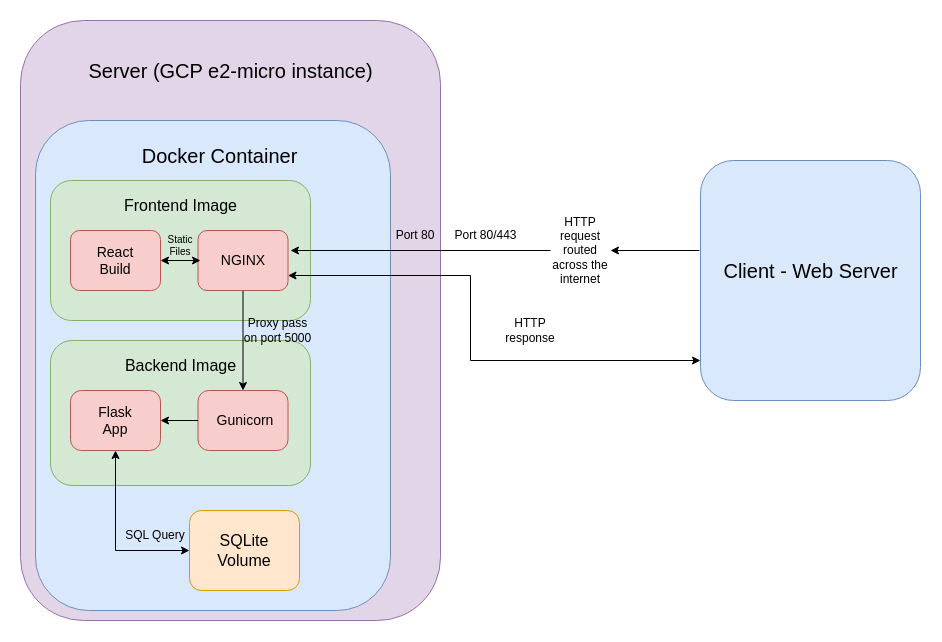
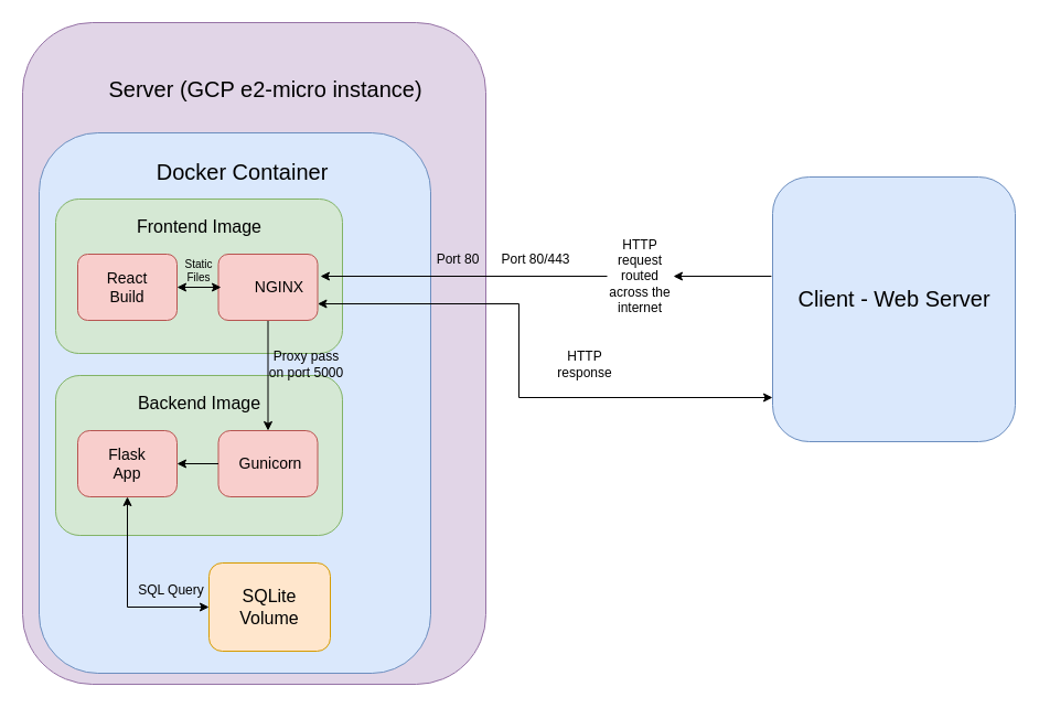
- <mxCell id="5" value="Server (GCP e2-micro instance)" style="text;html=1;align=center;verticalAlign=middle;resizable=0;points=[];autosize=1;strokeColor=none;fillColor=none;fontSize=20;" vertex="1" parent="1"><mxGeometry x="75" y="50" width="310" height="40" as="geometry" /></mxCell>
+ <mxCell id="5" value="Server (GCP e2-micro instance)" style="text;html=1;align=center;verticalAlign=middle;resizable=0;points=[];autosize=1;strokeColor=none;fillColor=none;fontSize=20;" vertex="1" parent="1"><mxGeometry x="85" y="60" width="310" height="40" as="geometry" /></mxCell>
- <mxCell id="16" value="NGINX" style="text;html=1;strokeColor=none;fillColor=none;align=center;verticalAlign=middle;whiteSpace=wrap;rounded=0;fontSize=14;" vertex="1" parent="1"><mxGeometry x="212.5" y="245" width="60" height="30" as="geometry" /></mxCell>
+ <mxCell id="16" value="NGINX" style="text;html=1;strokeColor=none;fillColor=none;align=center;verticalAlign=middle;whiteSpace=wrap;rounded=0;fontSize=14;" vertex="1" parent="1"><mxGeometry x="222.5" y="245" width="60" height="30" as="geometry" /></mxCell>
